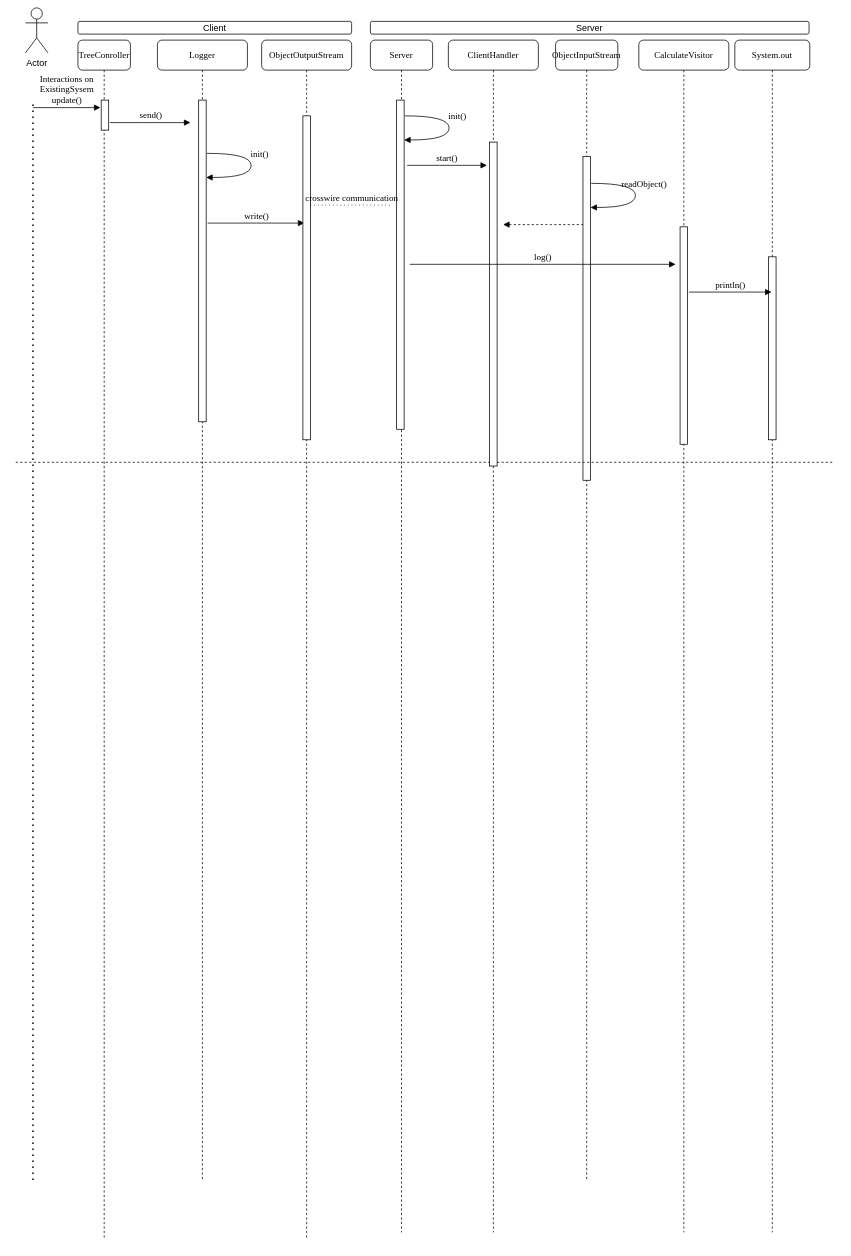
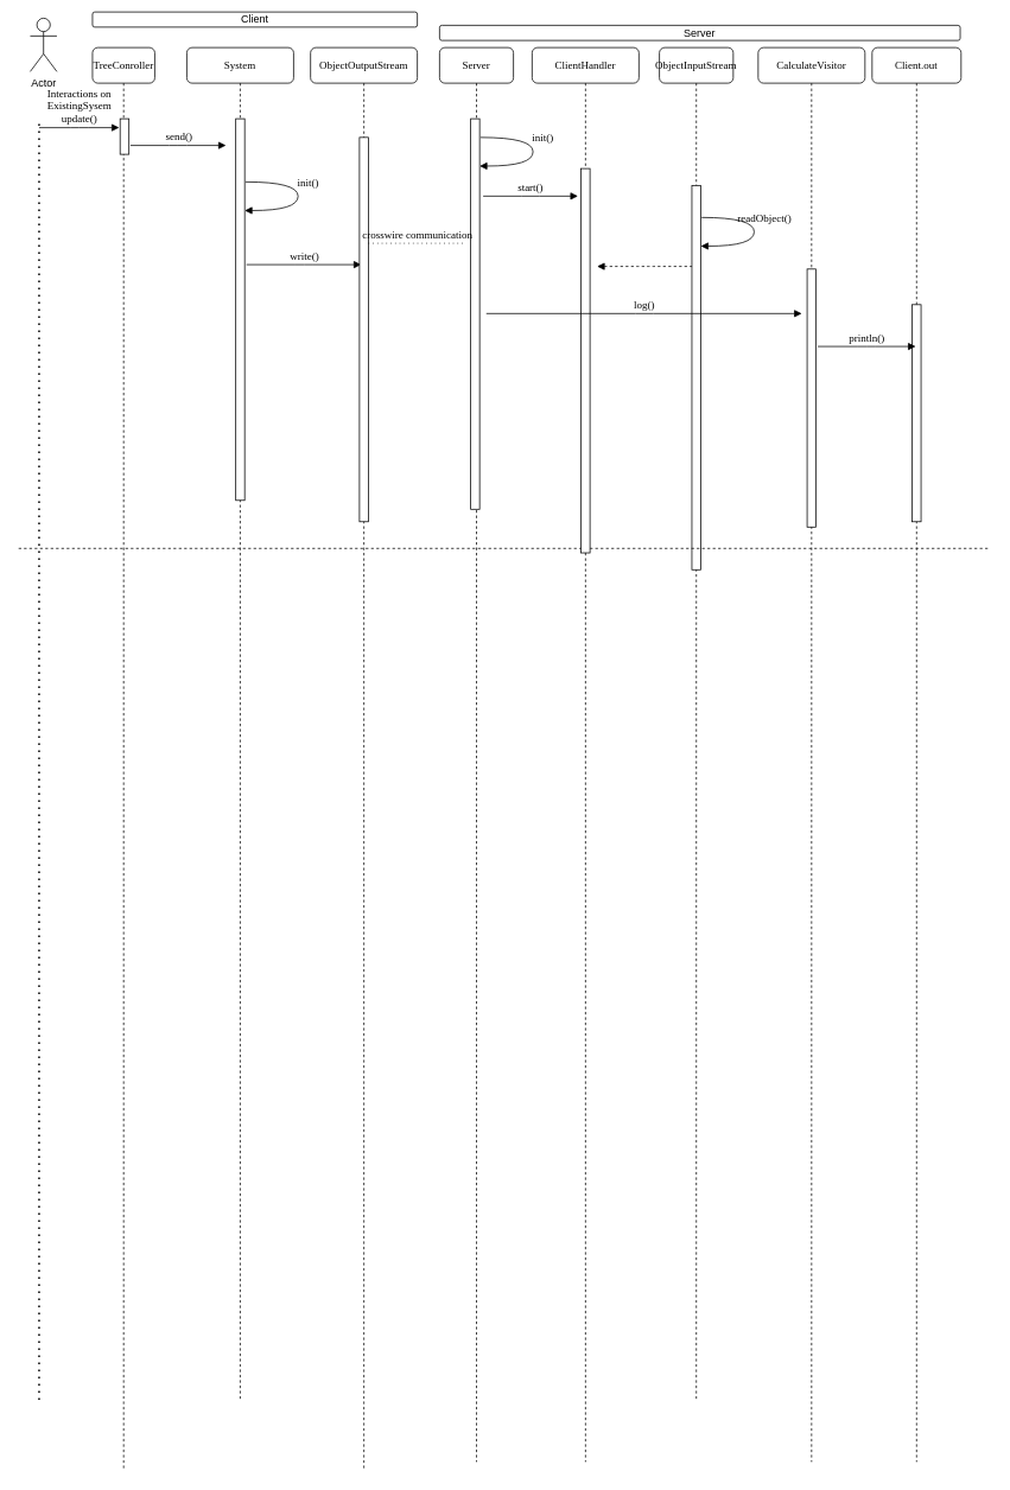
- <mxCell id="31" value="Client" style="rounded=1;whiteSpace=wrap;html=1;" vertex="1" parent="1"><mxGeometry x="103" y="28" width="365" height="17" as="geometry" /></mxCell>
+ <mxCell id="31" value="Client" style="rounded=1;whiteSpace=wrap;html=1;" vertex="1" parent="1"><mxGeometry x="103" y="13" width="365" height="17" as="geometry" /></mxCell>
- <mxCell id="8" value="Actor" style="shape=umlActor;verticalLabelPosition=bottom;verticalAlign=top;html=1;outlineConnect=0;" parent="1" vertex="1"><mxGeometry x="33" y="10" width="30" height="60" as="geometry" /></mxCell>
+ <mxCell id="8" value="Actor" style="shape=umlActor;verticalLabelPosition=bottom;verticalAlign=top;html=1;outlineConnect=0;" parent="1" vertex="1"><mxGeometry x="33" y="20" width="30" height="60" as="geometry" /></mxCell>
- <mxCell id="2" value="Logger" style="shape=umlLifeline;perimeter=lifelinePerimeter;whiteSpace=wrap;html=1;container=1;collapsible=0;recursiveResize=0;outlineConnect=0;rounded=1;shadow=0;comic=0;labelBackgroundColor=none;strokeWidth=1;fontFamily=Verdana;fontSize=12;align=center;" parent="1" vertex="1"><mxGeometry x="209" y="53" width="120" height="1520" as="geometry" /></mxCell>
+ <mxCell id="2" value="System" style="shape=umlLifeline;perimeter=lifelinePerimeter;whiteSpace=wrap;html=1;container=1;collapsible=0;recursiveResize=0;outlineConnect=0;rounded=1;shadow=0;comic=0;labelBackgroundColor=none;strokeWidth=1;fontFamily=Verdana;fontSize=12;align=center;" parent="1" vertex="1"><mxGeometry x="209" y="53" width="120" height="1520" as="geometry" /></mxCell>
- <mxCell id="5" value="System.out" style="shape=umlLifeline;perimeter=lifelinePerimeter;whiteSpace=wrap;html=1;container=1;collapsible=0;recursiveResize=0;outlineConnect=0;rounded=1;shadow=0;comic=0;labelBackgroundColor=none;strokeWidth=1;fontFamily=Verdana;fontSize=12;align=center;" parent="1" vertex="1"><mxGeometry x="979" y="53" width="100" height="1590" as="geometry" /></mxCell>
+ <mxCell id="5" value="Client.out" style="shape=umlLifeline;perimeter=lifelinePerimeter;whiteSpace=wrap;html=1;container=1;collapsible=0;recursiveResize=0;outlineConnect=0;rounded=1;shadow=0;comic=0;labelBackgroundColor=none;strokeWidth=1;fontFamily=Verdana;fontSize=12;align=center;" parent="1" vertex="1"><mxGeometry x="979" y="53" width="100" height="1590" as="geometry" /></mxCell>
